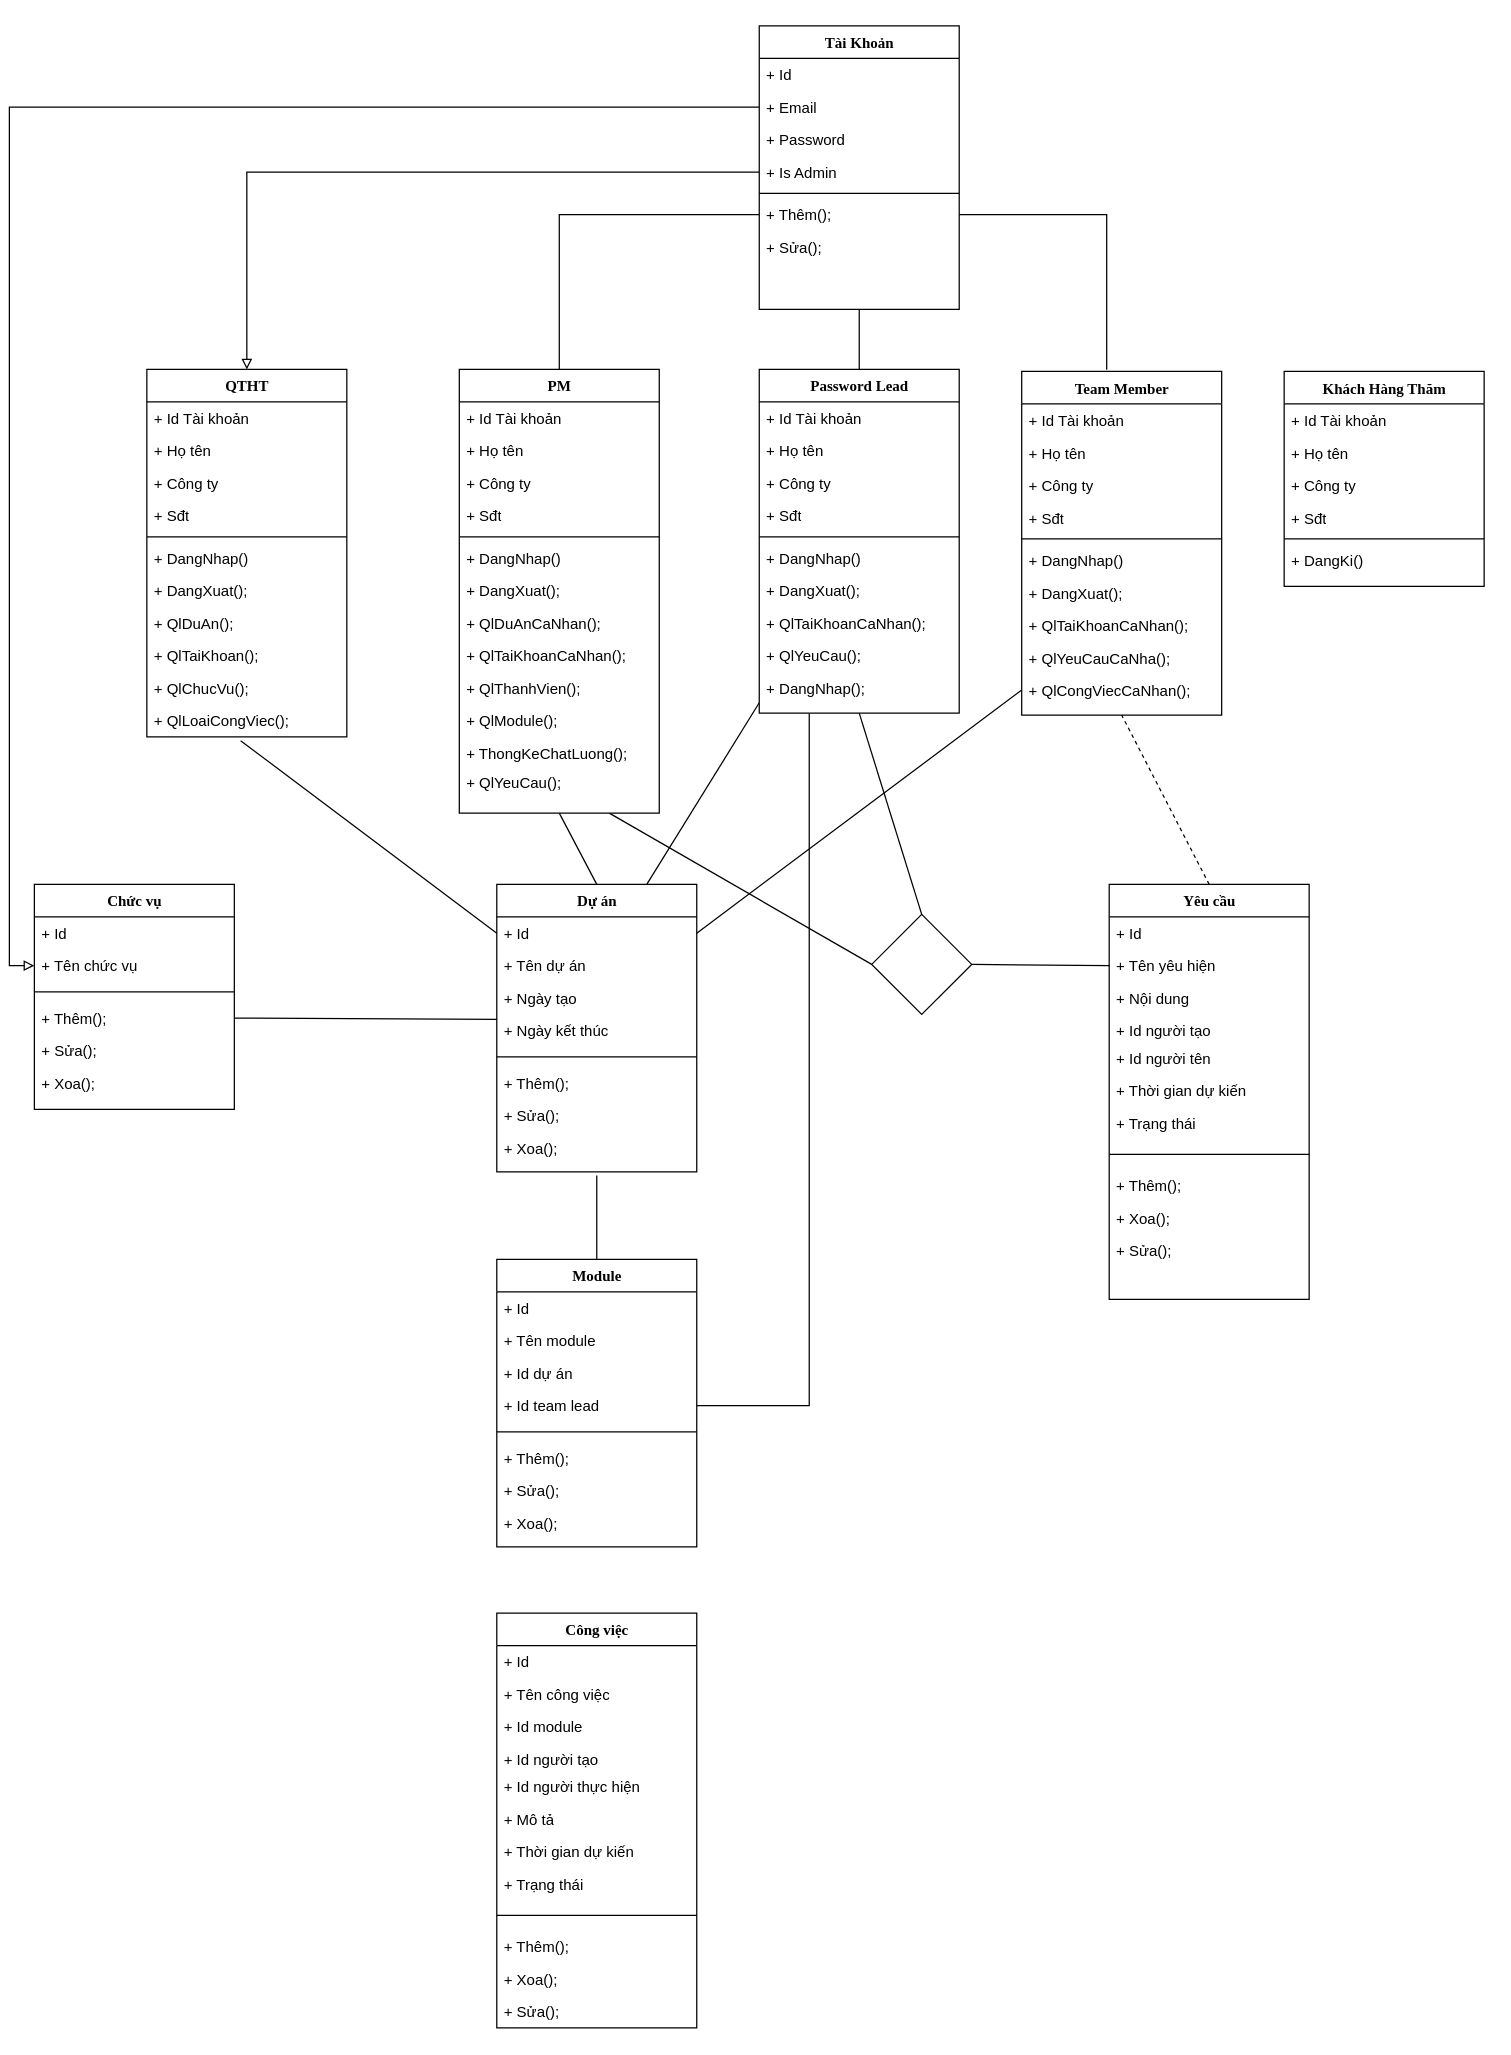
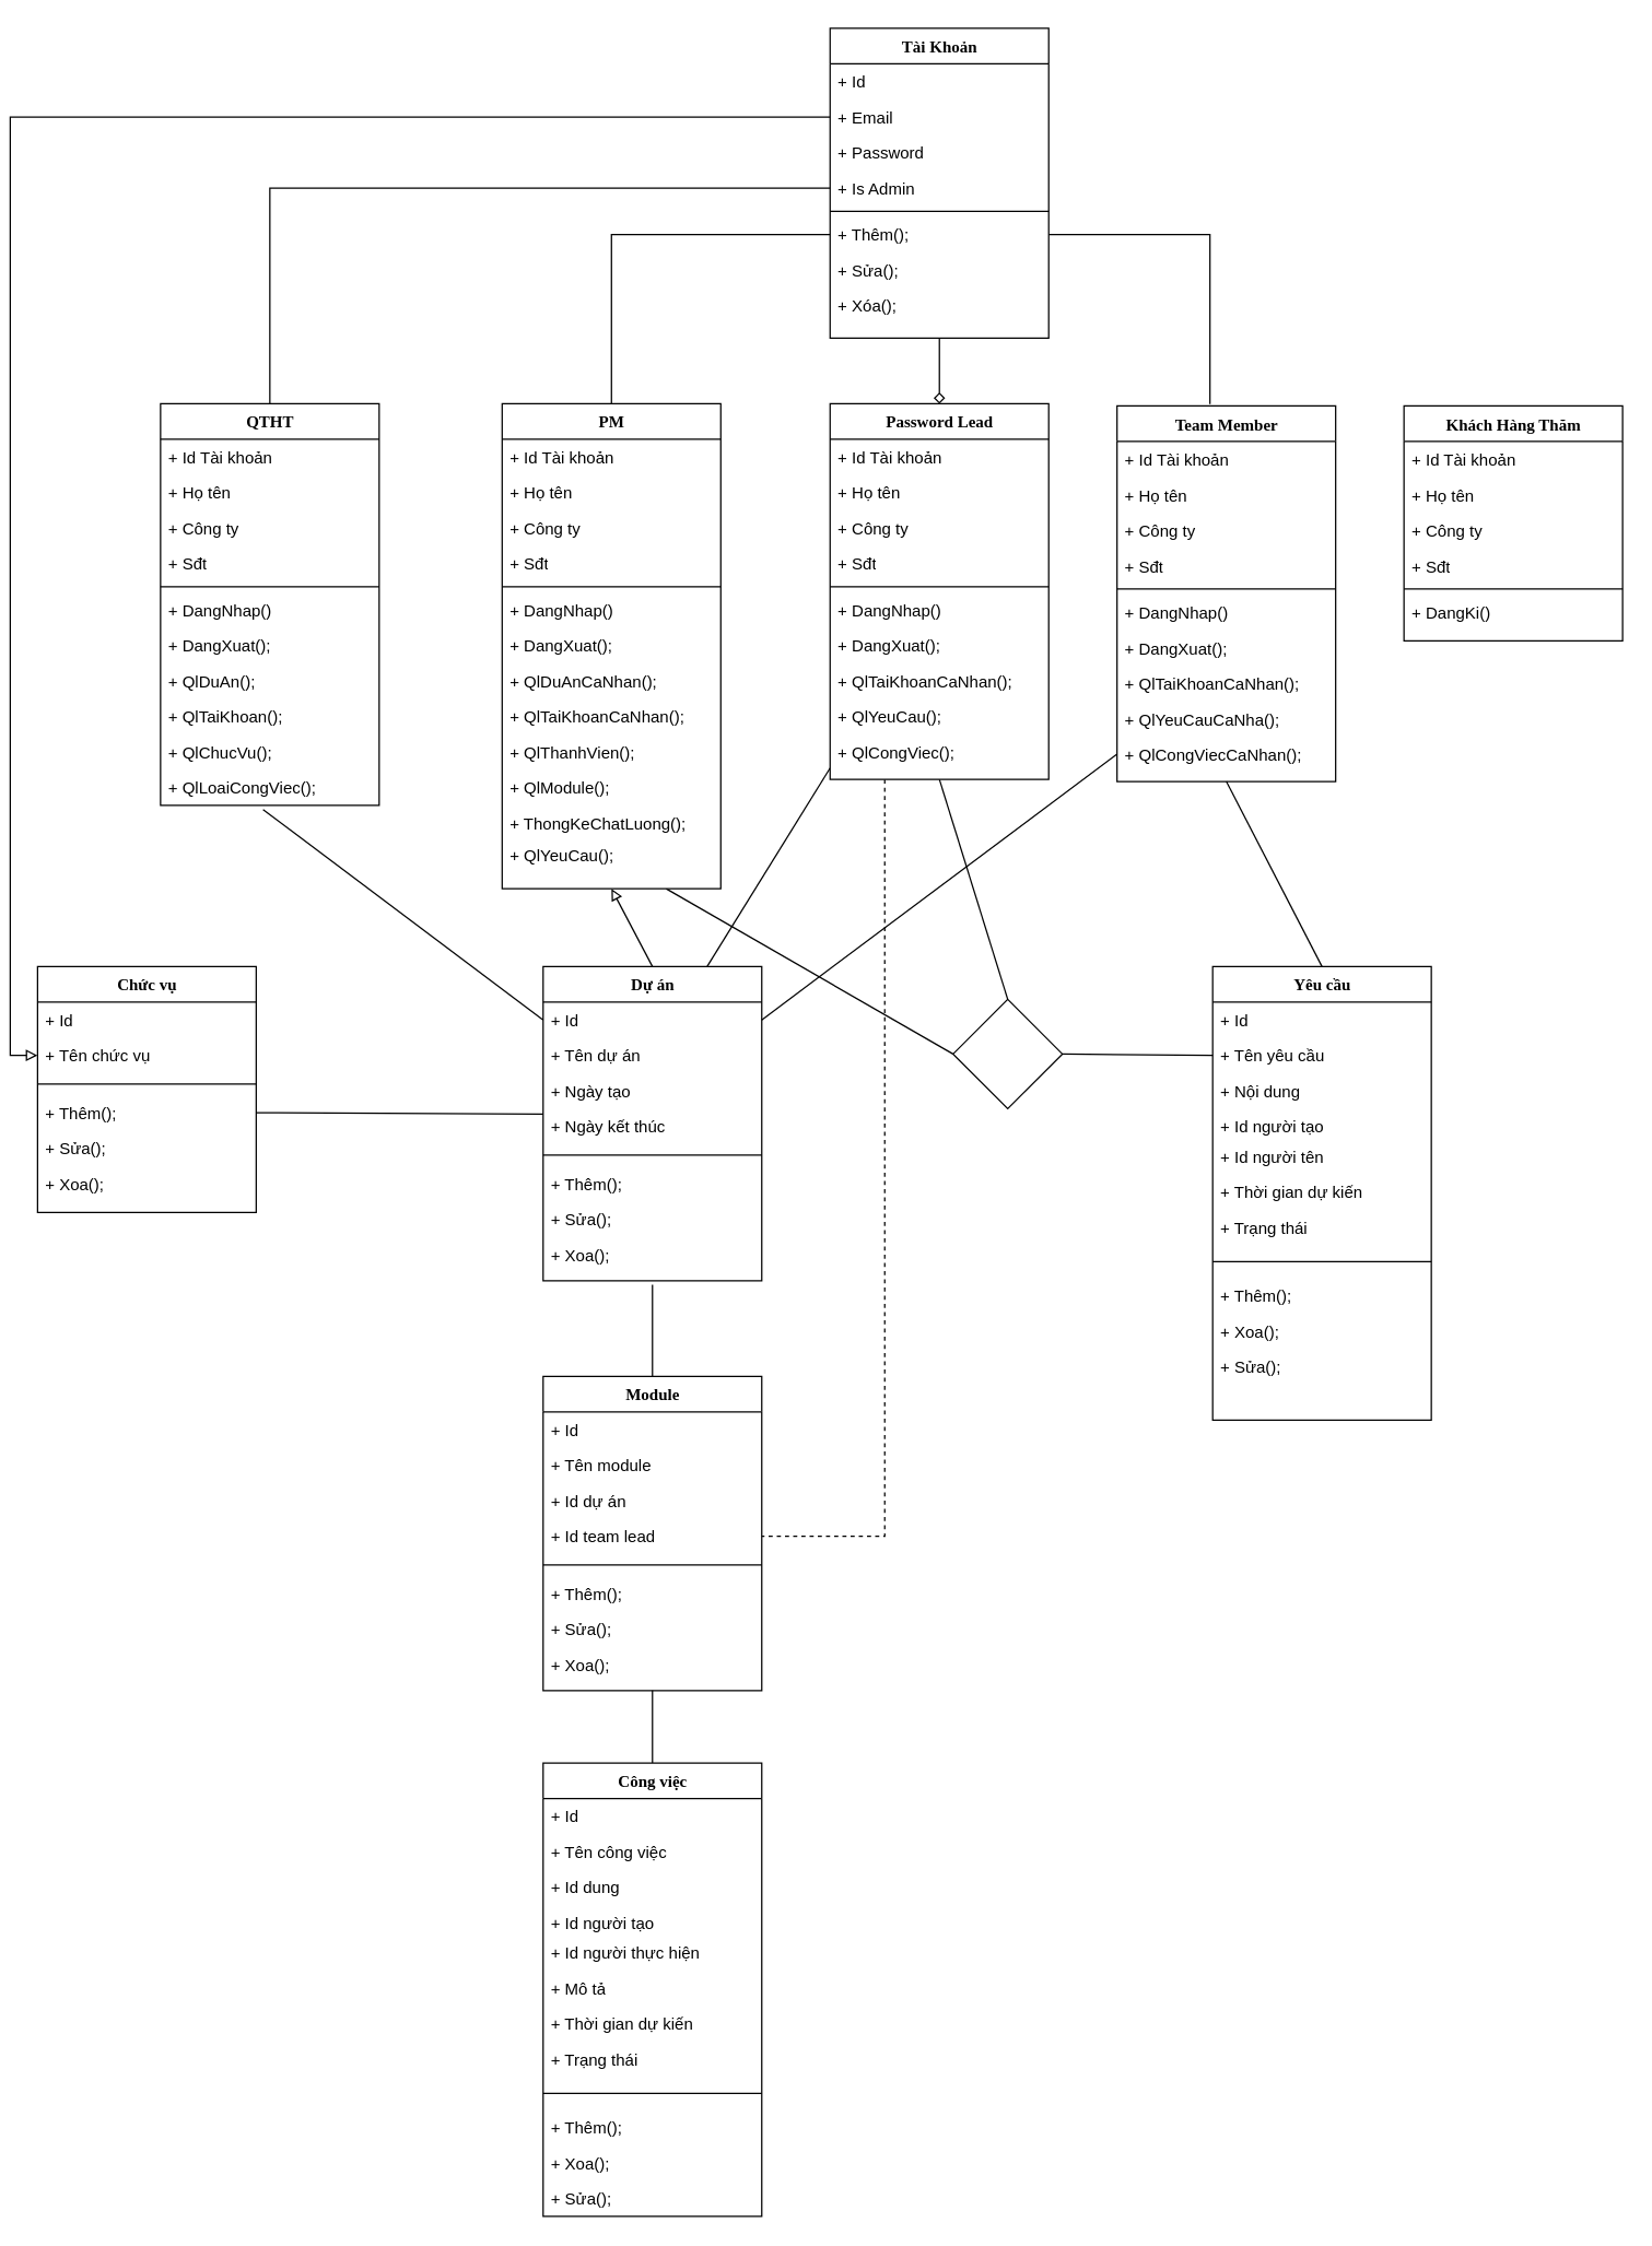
+ <mxCell id="11" value="+ Xóa();" style="text;html=1;strokeColor=none;fillColor=none;align=left;verticalAlign=top;spacingLeft=4;spacingRight=4;whiteSpace=wrap;overflow=hidden;rotatable=0;points=[[0,0.5],[1,0.5]];portConstraint=eastwest;" parent="1" vertex="1"><mxGeometry x="600" y="210" width="160" height="26" as="geometry" /></mxCell>
- <mxCell id="88" style="edgeStyle=orthogonalEdgeStyle;rounded=0;orthogonalLoop=1;jettySize=auto;html=1;entryX=0.5;entryY=0;entryDx=0;entryDy=0;endArrow=block;endFill=0;" parent="1" source="7" target="29" edge="1"><mxGeometry relative="1" as="geometry" /></mxCell>
+ <mxCell id="88" style="edgeStyle=orthogonalEdgeStyle;rounded=0;orthogonalLoop=1;jettySize=auto;html=1;entryX=0.5;entryY=0;entryDx=0;entryDy=0;endArrow=none;endFill=0;" parent="1" source="7" target="29" edge="1"><mxGeometry relative="1" as="geometry" /></mxCell>
- <mxCell id="2" style="edgeStyle=orthogonalEdgeStyle;rounded=0;orthogonalLoop=1;jettySize=auto;html=1;exitX=0.5;exitY=1;exitDx=0;exitDy=0;entryX=0.5;entryY=0;entryDx=0;entryDy=0;endArrow=none;endFill=0;" parent="1" source="3" target="66" edge="1"><mxGeometry relative="1" as="geometry" /></mxCell>
+ <mxCell id="2" style="edgeStyle=orthogonalEdgeStyle;rounded=0;orthogonalLoop=1;jettySize=auto;html=1;exitX=0.5;exitY=1;exitDx=0;exitDy=0;entryX=0.5;entryY=0;entryDx=0;entryDy=0;endArrow=diamond;endFill=0;" parent="1" source="3" target="66" edge="1"><mxGeometry relative="1" as="geometry" /></mxCell>
- <mxCell id="76" value="+ DangNhap();" style="text;html=1;strokeColor=none;fillColor=none;align=left;verticalAlign=top;spacingLeft=4;spacingRight=4;whiteSpace=wrap;overflow=hidden;rotatable=0;points=[[0,0.5],[1,0.5]];portConstraint=eastwest;" parent="66" vertex="1"><mxGeometry y="242" width="160" height="26" as="geometry" /></mxCell>
+ <mxCell id="76" value="+ QlCongViec();" style="text;html=1;strokeColor=none;fillColor=none;align=left;verticalAlign=top;spacingLeft=4;spacingRight=4;whiteSpace=wrap;overflow=hidden;rotatable=0;points=[[0,0.5],[1,0.5]];portConstraint=eastwest;" parent="66" vertex="1"><mxGeometry y="242" width="160" height="26" as="geometry" /></mxCell>
- <mxCell id="118" style="rounded=0;orthogonalLoop=1;jettySize=auto;html=1;exitX=0.5;exitY=0;exitDx=0;exitDy=0;entryX=0.5;entryY=1;entryDx=0;entryDy=0;endArrow=none;endFill=0;dashed=1;" parent="1" source="119" target="77" edge="1"><mxGeometry relative="1" as="geometry" /></mxCell>
+ <mxCell id="118" style="rounded=0;orthogonalLoop=1;jettySize=auto;html=1;exitX=0.5;exitY=0;exitDx=0;exitDy=0;entryX=0.5;entryY=1;entryDx=0;entryDy=0;endArrow=none;endFill=0;" parent="1" source="119" target="77" edge="1"><mxGeometry relative="1" as="geometry" /></mxCell>
- <mxCell id="12" style="rounded=0;orthogonalLoop=1;jettySize=auto;html=1;exitX=0.5;exitY=0;exitDx=0;exitDy=0;entryX=0.5;entryY=1;entryDx=0;entryDy=0;endArrow=none;endFill=0;" parent="1" source="13" target="49" edge="1"><mxGeometry relative="1" as="geometry" /></mxCell>
+ <mxCell id="12" style="rounded=0;orthogonalLoop=1;jettySize=auto;html=1;exitX=0.5;exitY=0;exitDx=0;exitDy=0;entryX=0.5;entryY=1;entryDx=0;entryDy=0;endArrow=block;endFill=0;" parent="1" source="13" target="49" edge="1"><mxGeometry relative="1" as="geometry" /></mxCell>
- <mxCell id="121" value="+ Tên yêu hiện" style="text;html=1;strokeColor=none;fillColor=none;align=left;verticalAlign=top;spacingLeft=4;spacingRight=4;whiteSpace=wrap;overflow=hidden;rotatable=0;points=[[0,0.5],[1,0.5]];portConstraint=eastwest;" parent="119" vertex="1"><mxGeometry y="52" width="160" height="26" as="geometry" /></mxCell>
+ <mxCell id="121" value="+ Tên yêu cầu" style="text;html=1;strokeColor=none;fillColor=none;align=left;verticalAlign=top;spacingLeft=4;spacingRight=4;whiteSpace=wrap;overflow=hidden;rotatable=0;points=[[0,0.5],[1,0.5]];portConstraint=eastwest;" parent="119" vertex="1"><mxGeometry y="52" width="160" height="26" as="geometry" /></mxCell>
- <mxCell id="65" style="edgeStyle=orthogonalEdgeStyle;rounded=0;orthogonalLoop=1;jettySize=auto;html=1;exitX=0.25;exitY=1;exitDx=0;exitDy=0;entryX=1;entryY=0.5;entryDx=0;entryDy=0;endArrow=none;endFill=0;" parent="1" source="66" target="96" edge="1"><mxGeometry relative="1" as="geometry" /></mxCell>
+ <mxCell id="65" style="edgeStyle=orthogonalEdgeStyle;rounded=0;orthogonalLoop=1;jettySize=auto;html=1;exitX=0.25;exitY=1;exitDx=0;exitDy=0;entryX=1;entryY=0.5;entryDx=0;entryDy=0;endArrow=none;endFill=0;dashed=1;" parent="1" source="66" target="96" edge="1"><mxGeometry relative="1" as="geometry" /></mxCell>
+ <mxCell id="104" style="edgeStyle=orthogonalEdgeStyle;rounded=0;orthogonalLoop=1;jettySize=auto;html=1;exitX=0.5;exitY=0;exitDx=0;exitDy=0;entryX=0.5;entryY=1;entryDx=0;entryDy=0;endArrow=none;endFill=0;" parent="1" source="105" target="92" edge="1"><mxGeometry relative="1" as="geometry" /></mxCell>
- <mxCell id="108" value="+ Id module" style="text;html=1;strokeColor=none;fillColor=none;align=left;verticalAlign=top;spacingLeft=4;spacingRight=4;whiteSpace=wrap;overflow=hidden;rotatable=0;points=[[0,0.5],[1,0.5]];portConstraint=eastwest;" parent="105" vertex="1"><mxGeometry y="78" width="160" height="26" as="geometry" /></mxCell>
+ <mxCell id="108" value="+ Id dung" style="text;html=1;strokeColor=none;fillColor=none;align=left;verticalAlign=top;spacingLeft=4;spacingRight=4;whiteSpace=wrap;overflow=hidden;rotatable=0;points=[[0,0.5],[1,0.5]];portConstraint=eastwest;" parent="105" vertex="1"><mxGeometry y="78" width="160" height="26" as="geometry" /></mxCell>
